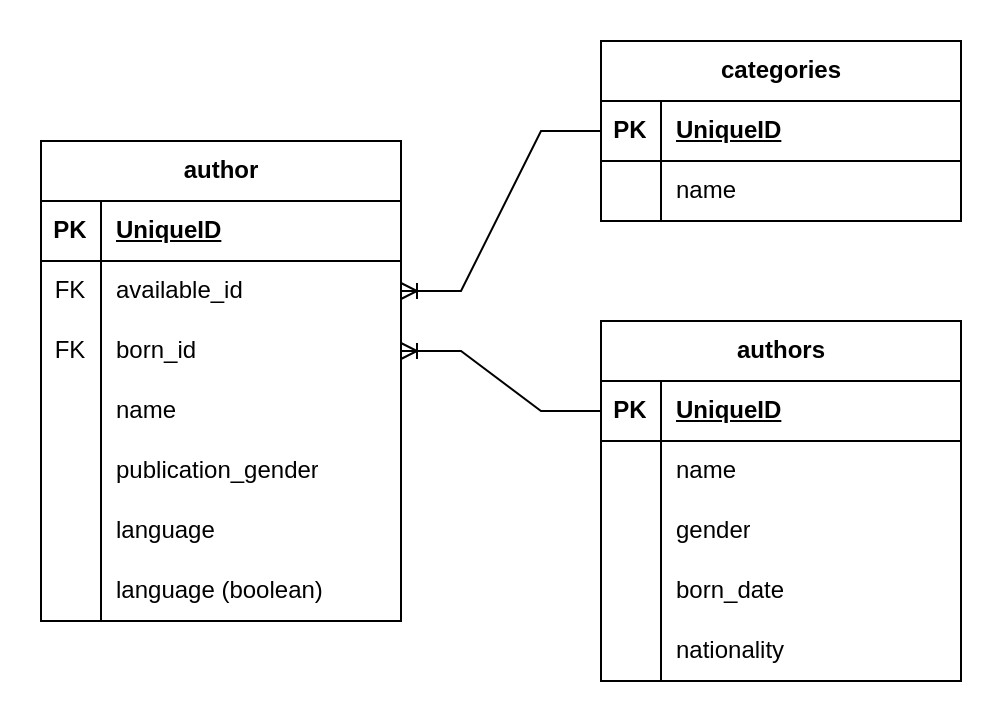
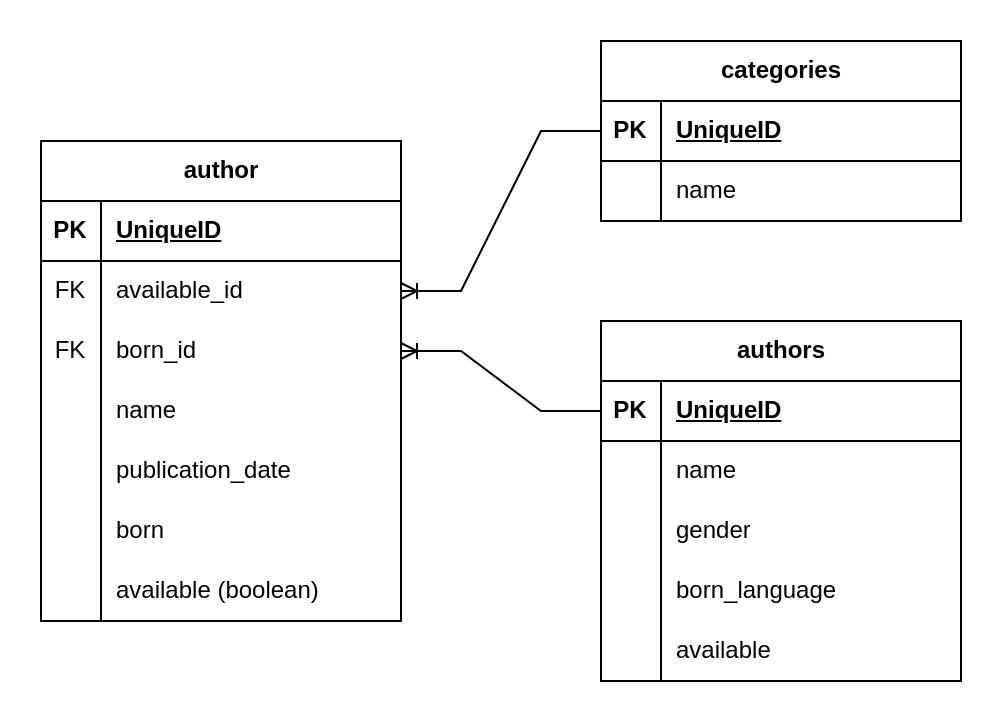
- <mxCell id="17" value="publication_gender" style="shape=partialRectangle;connectable=0;fillColor=none;top=0;left=0;bottom=0;right=0;align=left;spacingLeft=6;overflow=hidden;whiteSpace=wrap;html=1;" vertex="1" parent="15"><mxGeometry x="30" width="150" height="30" as="geometry"><mxRectangle width="150" height="30" as="alternateBounds" /></mxGeometry></mxCell>
+ <mxCell id="17" value="publication_date" style="shape=partialRectangle;connectable=0;fillColor=none;top=0;left=0;bottom=0;right=0;align=left;spacingLeft=6;overflow=hidden;whiteSpace=wrap;html=1;" vertex="1" parent="15"><mxGeometry x="30" width="150" height="30" as="geometry"><mxRectangle width="150" height="30" as="alternateBounds" /></mxGeometry></mxCell>
- <mxCell id="20" value="language" style="shape=partialRectangle;connectable=0;fillColor=none;top=0;left=0;bottom=0;right=0;align=left;spacingLeft=6;overflow=hidden;whiteSpace=wrap;html=1;" vertex="1" parent="18"><mxGeometry x="30" width="150" height="30" as="geometry"><mxRectangle width="150" height="30" as="alternateBounds" /></mxGeometry></mxCell>
+ <mxCell id="20" value="born" style="shape=partialRectangle;connectable=0;fillColor=none;top=0;left=0;bottom=0;right=0;align=left;spacingLeft=6;overflow=hidden;whiteSpace=wrap;html=1;" vertex="1" parent="18"><mxGeometry x="30" width="150" height="30" as="geometry"><mxRectangle width="150" height="30" as="alternateBounds" /></mxGeometry></mxCell>
- <mxCell id="23" value="language (boolean)" style="shape=partialRectangle;connectable=0;fillColor=none;top=0;left=0;bottom=0;right=0;align=left;spacingLeft=6;overflow=hidden;whiteSpace=wrap;html=1;" vertex="1" parent="21"><mxGeometry x="30" width="150" height="30" as="geometry"><mxRectangle width="150" height="30" as="alternateBounds" /></mxGeometry></mxCell>
+ <mxCell id="23" value="available (boolean)" style="shape=partialRectangle;connectable=0;fillColor=none;top=0;left=0;bottom=0;right=0;align=left;spacingLeft=6;overflow=hidden;whiteSpace=wrap;html=1;" vertex="1" parent="21"><mxGeometry x="30" width="150" height="30" as="geometry"><mxRectangle width="150" height="30" as="alternateBounds" /></mxGeometry></mxCell>
- <mxCell id="36" value="born_date" style="shape=partialRectangle;connectable=0;fillColor=none;top=0;left=0;bottom=0;right=0;align=left;spacingLeft=6;overflow=hidden;whiteSpace=wrap;html=1;" vertex="1" parent="34"><mxGeometry x="30" width="150" height="30" as="geometry"><mxRectangle width="150" height="30" as="alternateBounds" /></mxGeometry></mxCell>
+ <mxCell id="36" value="born_language" style="shape=partialRectangle;connectable=0;fillColor=none;top=0;left=0;bottom=0;right=0;align=left;spacingLeft=6;overflow=hidden;whiteSpace=wrap;html=1;" vertex="1" parent="34"><mxGeometry x="30" width="150" height="30" as="geometry"><mxRectangle width="150" height="30" as="alternateBounds" /></mxGeometry></mxCell>
- <mxCell id="39" value="nationality" style="shape=partialRectangle;connectable=0;fillColor=none;top=0;left=0;bottom=0;right=0;align=left;spacingLeft=6;overflow=hidden;whiteSpace=wrap;html=1;" vertex="1" parent="37"><mxGeometry x="30" width="150" height="30" as="geometry"><mxRectangle width="150" height="30" as="alternateBounds" /></mxGeometry></mxCell>
+ <mxCell id="39" value="available" style="shape=partialRectangle;connectable=0;fillColor=none;top=0;left=0;bottom=0;right=0;align=left;spacingLeft=6;overflow=hidden;whiteSpace=wrap;html=1;" vertex="1" parent="37"><mxGeometry x="30" width="150" height="30" as="geometry"><mxRectangle width="150" height="30" as="alternateBounds" /></mxGeometry></mxCell>
